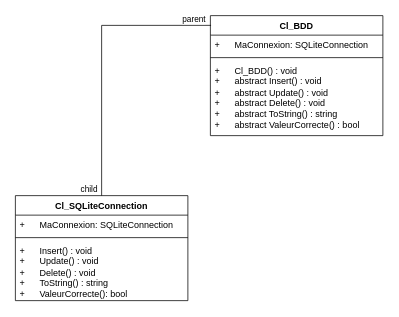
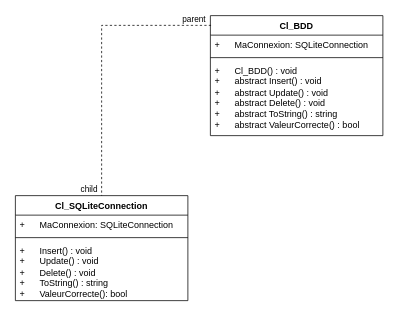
- <mxCell id="10" value="" style="endArrow=none;html=1;edgeStyle=orthogonalEdgeStyle;rounded=0;entryX=0.5;entryY=0;entryDx=0;entryDy=0;exitX=0.004;exitY=0.081;exitDx=0;exitDy=0;exitPerimeter=0;" edge="1" parent="1" source="2" target="6"><mxGeometry relative="1" as="geometry"><mxPoint x="240" y="20" as="sourcePoint" /><mxPoint x="190" y="140" as="targetPoint" /></mxGeometry></mxCell>
+ <mxCell id="10" value="" style="endArrow=none;html=1;edgeStyle=orthogonalEdgeStyle;rounded=0;entryX=0.5;entryY=0;entryDx=0;entryDy=0;exitX=0.004;exitY=0.081;exitDx=0;exitDy=0;exitPerimeter=0;dashed=1;" edge="1" parent="1" source="2" target="6"><mxGeometry relative="1" as="geometry"><mxPoint x="240" y="20" as="sourcePoint" /><mxPoint x="190" y="140" as="targetPoint" /></mxGeometry></mxCell>
